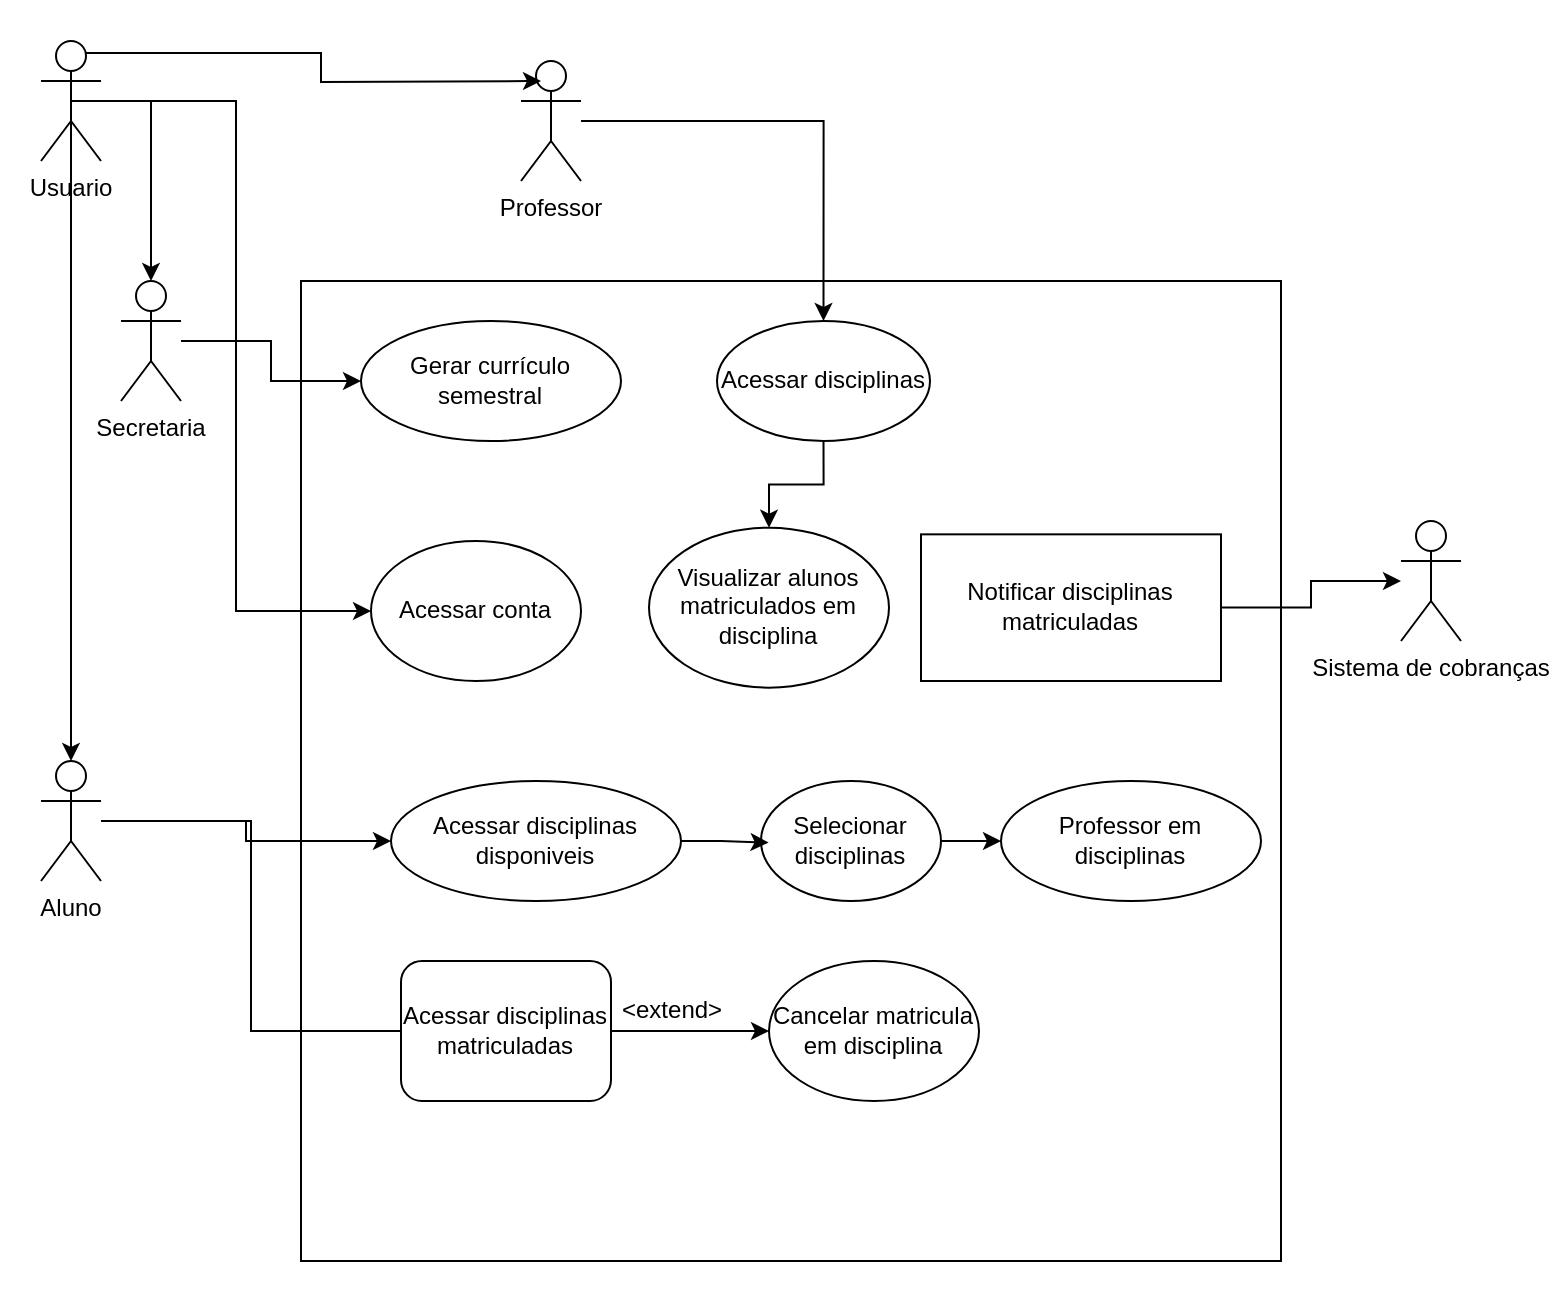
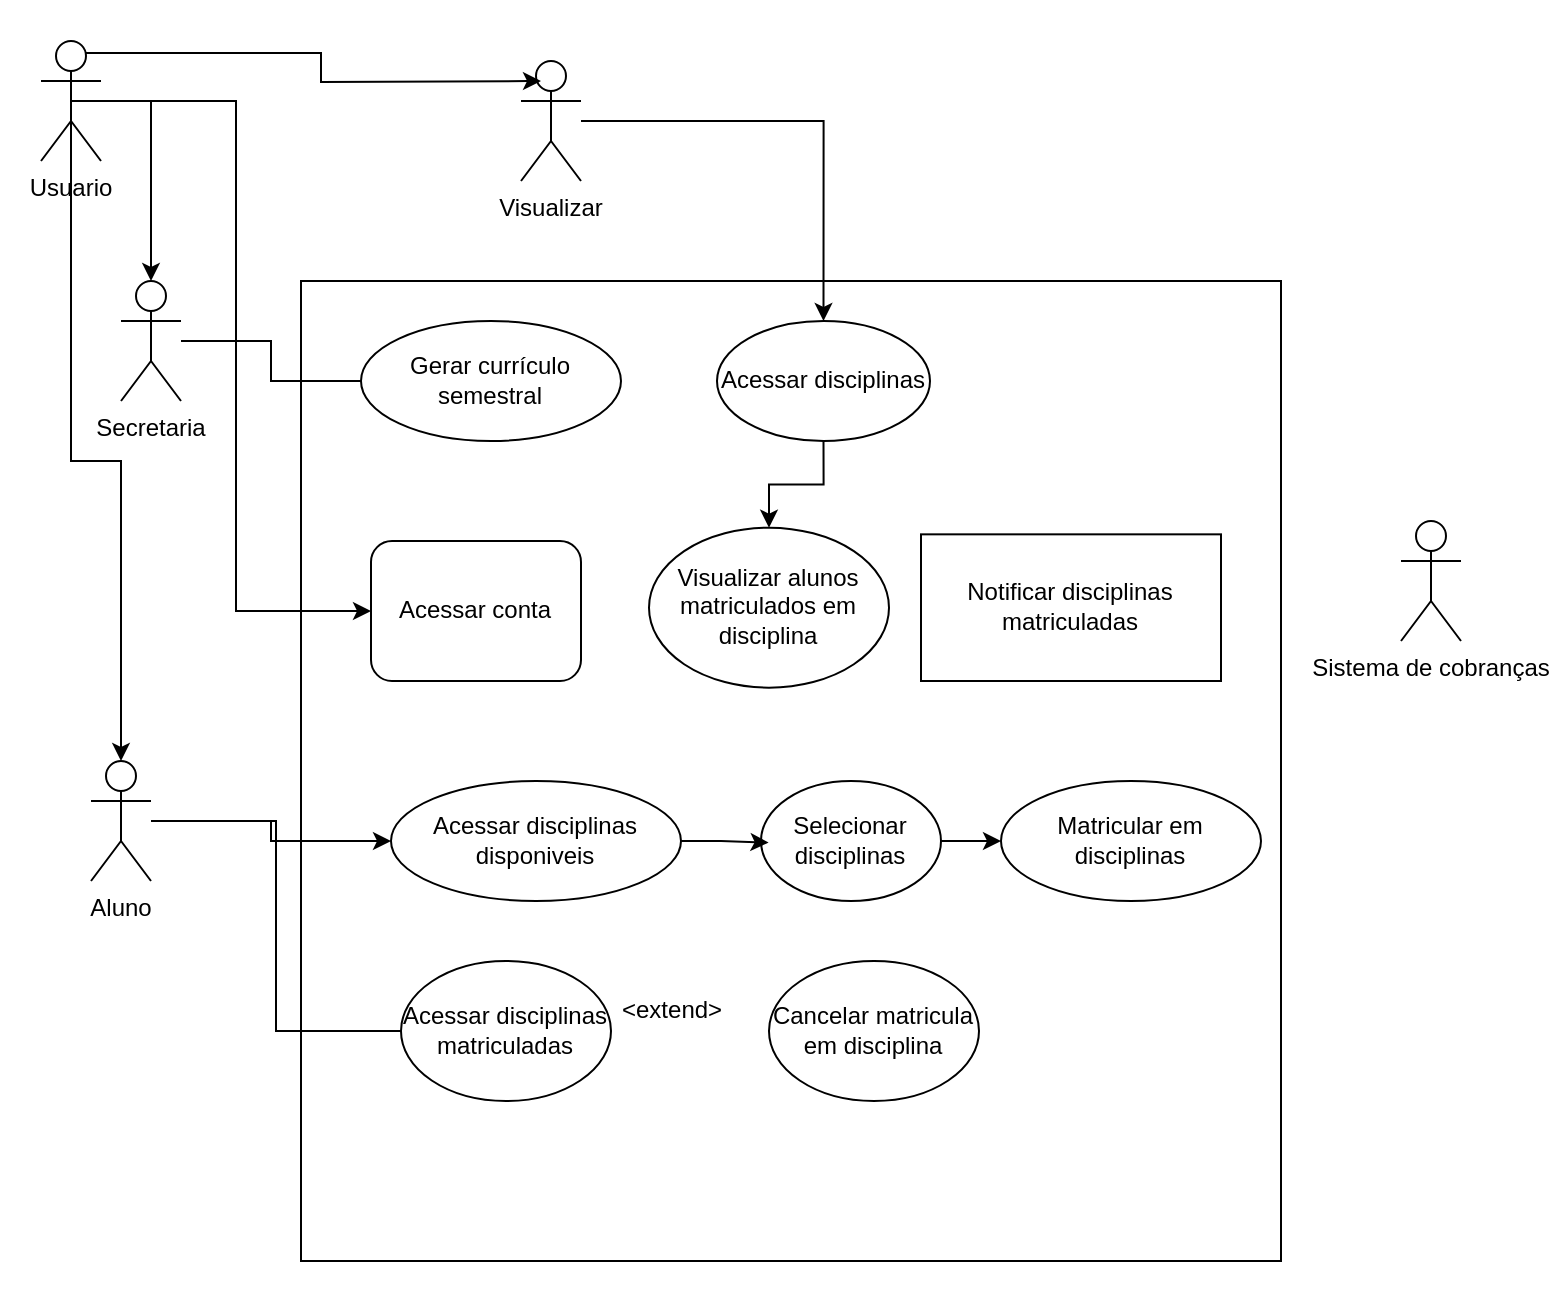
- <mxCell id="11" value="&lt;div&gt;Professor&lt;/div&gt;" style="shape=umlActor;verticalLabelPosition=bottom;verticalAlign=top;html=1;outlineConnect=0;" parent="1" vertex="1"><mxGeometry x="260" y="30" width="30" height="60" as="geometry" /></mxCell>
+ <mxCell id="11" value="&lt;div&gt;Visualizar&lt;/div&gt;" style="shape=umlActor;verticalLabelPosition=bottom;verticalAlign=top;html=1;outlineConnect=0;" parent="1" vertex="1"><mxGeometry x="260" y="30" width="30" height="60" as="geometry" /></mxCell>
- <mxCell id="13" style="edgeStyle=orthogonalEdgeStyle;rounded=0;orthogonalLoop=1;jettySize=auto;html=1;" edge="1" parent="1" source="14" target="15"><mxGeometry relative="1" as="geometry" /></mxCell>
+ <mxCell id="13" style="edgeStyle=orthogonalEdgeStyle;rounded=0;orthogonalLoop=1;jettySize=auto;html=1;endArrow=none;" edge="1" parent="1" source="14" target="15"><mxGeometry relative="1" as="geometry" /></mxCell>
- <mxCell id="27" style="edgeStyle=orthogonalEdgeStyle;rounded=0;orthogonalLoop=1;jettySize=auto;html=1;" edge="1" parent="1" source="28" target="22"><mxGeometry relative="1" as="geometry" /></mxCell>
- <mxCell id="21" value="Acessar conta" style="ellipse;whiteSpace=wrap;html=1;" vertex="1" parent="1"><mxGeometry x="185" y="270" width="105" height="70" as="geometry" /></mxCell>
+ <mxCell id="21" value="Acessar conta" style="whiteSpace=wrap;html=1;rounded=1;" vertex="1" parent="1"><mxGeometry x="185" y="270" width="105" height="70" as="geometry" /></mxCell>
- <mxCell id="9" value="Aluno" style="shape=umlActor;verticalLabelPosition=bottom;verticalAlign=top;html=1;outlineConnect=0;" parent="1" vertex="1"><mxGeometry x="20" y="380" width="30" height="60" as="geometry" /></mxCell>
+ <mxCell id="9" value="Aluno" style="shape=umlActor;verticalLabelPosition=bottom;verticalAlign=top;html=1;outlineConnect=0;" parent="1" vertex="1"><mxGeometry x="45" y="380" width="30" height="60" as="geometry" /></mxCell>
- <mxCell id="26" value="&lt;div&gt;Professor em&lt;/div&gt;&lt;div&gt;disciplinas&lt;br&gt;&lt;/div&gt;" style="ellipse;whiteSpace=wrap;html=1;" vertex="1" parent="1"><mxGeometry x="500" y="390" width="130" height="60" as="geometry" /></mxCell>
+ <mxCell id="26" value="&lt;div&gt;Matricular em&lt;/div&gt;&lt;div&gt;disciplinas&lt;br&gt;&lt;/div&gt;" style="ellipse;whiteSpace=wrap;html=1;" vertex="1" parent="1"><mxGeometry x="500" y="390" width="130" height="60" as="geometry" /></mxCell>
- <mxCell id="18" value="Acessar disciplinas matriculadas" style="whiteSpace=wrap;html=1;rounded=1;" vertex="1" parent="1"><mxGeometry x="200" y="480" width="105" height="70" as="geometry" /></mxCell>
+ <mxCell id="18" value="Acessar disciplinas matriculadas" style="ellipse;whiteSpace=wrap;html=1;" vertex="1" parent="1"><mxGeometry x="200" y="480" width="105" height="70" as="geometry" /></mxCell>
- <mxCell id="17" style="edgeStyle=orthogonalEdgeStyle;rounded=0;orthogonalLoop=1;jettySize=auto;html=1;entryX=0;entryY=0.5;entryDx=0;entryDy=0;" edge="1" parent="1" source="18" target="19"><mxGeometry relative="1" as="geometry" /></mxCell>
